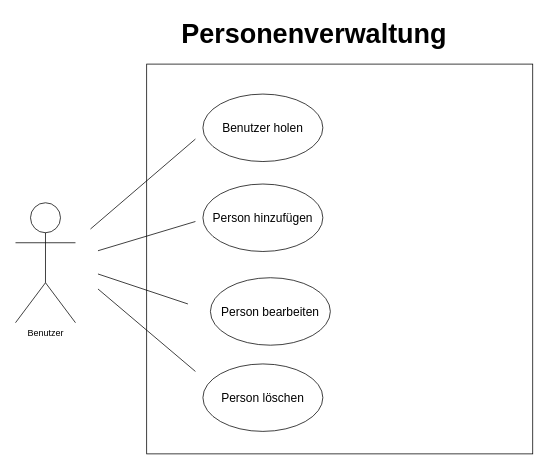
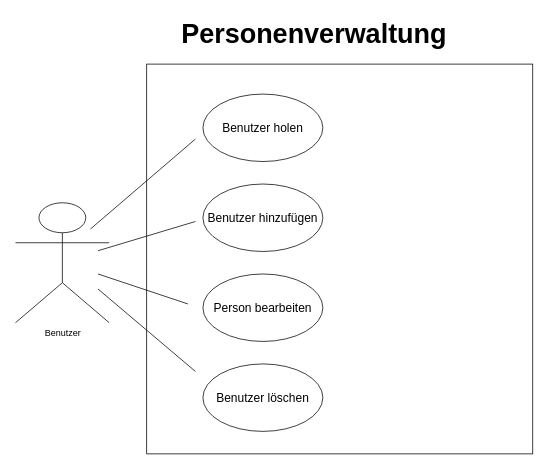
- <mxCell id="6" value="Person hinzufügen" style="shape=ellipse;html=1;strokeWidth=1;fontStyle=0;whiteSpace=wrap;align=center;perimeter=ellipsePerimeter;fontSize=16;" vertex="1" parent="1"><mxGeometry x="270" y="245" width="160" height="90" as="geometry" /></mxCell>
+ <mxCell id="6" value="Benutzer hinzufügen" style="shape=ellipse;html=1;strokeWidth=1;fontStyle=0;whiteSpace=wrap;align=center;perimeter=ellipsePerimeter;fontSize=16;" vertex="1" parent="1"><mxGeometry x="270" y="245" width="160" height="90" as="geometry" /></mxCell>
- <mxCell id="3" value="Benutzer" style="shape=umlActor;html=1;verticalLabelPosition=bottom;verticalAlign=top;align=center;" vertex="1" parent="1"><mxGeometry x="20" y="270" width="80" height="160" as="geometry" /></mxCell>
+ <mxCell id="3" value="Benutzer" style="shape=umlActor;html=1;verticalLabelPosition=bottom;verticalAlign=top;align=center;" vertex="1" parent="1"><mxGeometry x="20" y="270" width="125" height="160" as="geometry" /></mxCell>
- <mxCell id="7" value="Person bearbeiten" style="shape=ellipse;html=1;strokeWidth=1;fontStyle=0;whiteSpace=wrap;align=center;perimeter=ellipsePerimeter;fontSize=16;" vertex="1" parent="1"><mxGeometry x="280" y="370" width="160" height="90" as="geometry" /></mxCell>
+ <mxCell id="7" value="Person bearbeiten" style="shape=ellipse;html=1;strokeWidth=1;fontStyle=0;whiteSpace=wrap;align=center;perimeter=ellipsePerimeter;fontSize=16;" vertex="1" parent="1"><mxGeometry x="270" y="365" width="160" height="90" as="geometry" /></mxCell>
- <mxCell id="8" value="Person löschen" style="shape=ellipse;html=1;strokeWidth=1;fontStyle=0;whiteSpace=wrap;align=center;perimeter=ellipsePerimeter;fontSize=16;" vertex="1" parent="1"><mxGeometry x="270" y="485" width="160" height="90" as="geometry" /></mxCell>
+ <mxCell id="8" value="Benutzer löschen" style="shape=ellipse;html=1;strokeWidth=1;fontStyle=0;whiteSpace=wrap;align=center;perimeter=ellipsePerimeter;fontSize=16;" vertex="1" parent="1"><mxGeometry x="270" y="485" width="160" height="90" as="geometry" /></mxCell>
